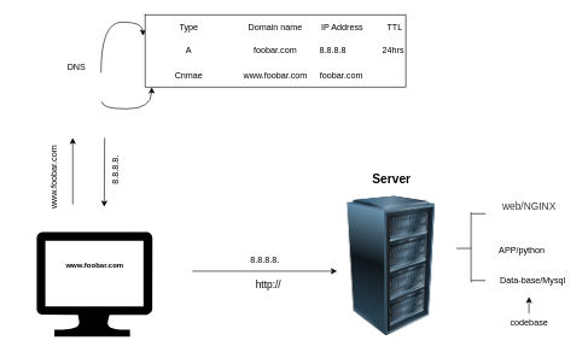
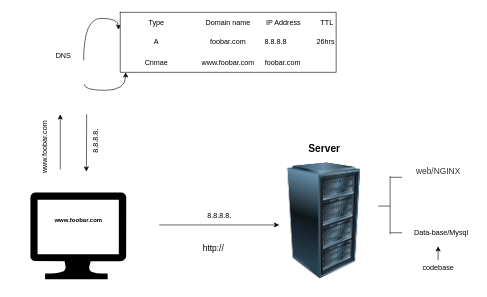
- <mxCell id="32" value="8.8.8.8&amp;nbsp; &amp;nbsp; &amp;nbsp; &amp;nbsp; &amp;nbsp; &amp;nbsp; &amp;nbsp; &amp;nbsp;24hrs" style="shape=partialRectangle;html=1;whiteSpace=wrap;connectable=0;fillColor=none;top=0;left=0;bottom=0;right=0;overflow=hidden;fontSize=12;strokeColor=inherit;" vertex="1" parent="29"><mxGeometry x="239" width="121" height="34" as="geometry"><mxRectangle width="121" height="34" as="alternateBounds" /></mxGeometry></mxCell>
+ <mxCell id="32" value="8.8.8.8&amp;nbsp; &amp;nbsp; &amp;nbsp; &amp;nbsp; &amp;nbsp; &amp;nbsp; &amp;nbsp; &amp;nbsp;26hrs" style="shape=partialRectangle;html=1;whiteSpace=wrap;connectable=0;fillColor=none;top=0;left=0;bottom=0;right=0;overflow=hidden;fontSize=12;strokeColor=inherit;" vertex="1" parent="29"><mxGeometry x="239" width="121" height="34" as="geometry"><mxRectangle width="121" height="34" as="alternateBounds" /></mxGeometry></mxCell>
- <mxCell id="16" value="APP/python&lt;div&gt;&lt;br&gt;&lt;/div&gt;" style="text;html=1;align=center;verticalAlign=middle;resizable=0;points=[];autosize=1;strokeColor=none;fillColor=none;" vertex="1" parent="1"><mxGeometry x="675" y="332.5" width="90" height="40" as="geometry" /></mxCell>
- <mxCell id="5" value="http://" style="text;html=1;align=center;verticalAlign=middle;resizable=0;points=[];autosize=1;strokeColor=none;fillColor=none;fontSize=14;" vertex="1" parent="1"><mxGeometry x="340" y="377.5" width="60" height="30" as="geometry" /></mxCell>
+ <mxCell id="5" value="http://" style="text;html=1;align=center;verticalAlign=middle;resizable=0;points=[];autosize=1;strokeColor=none;fillColor=none;fontSize=14;" vertex="1" parent="1"><mxGeometry x="325" y="397.5" width="60" height="30" as="geometry" /></mxCell>
